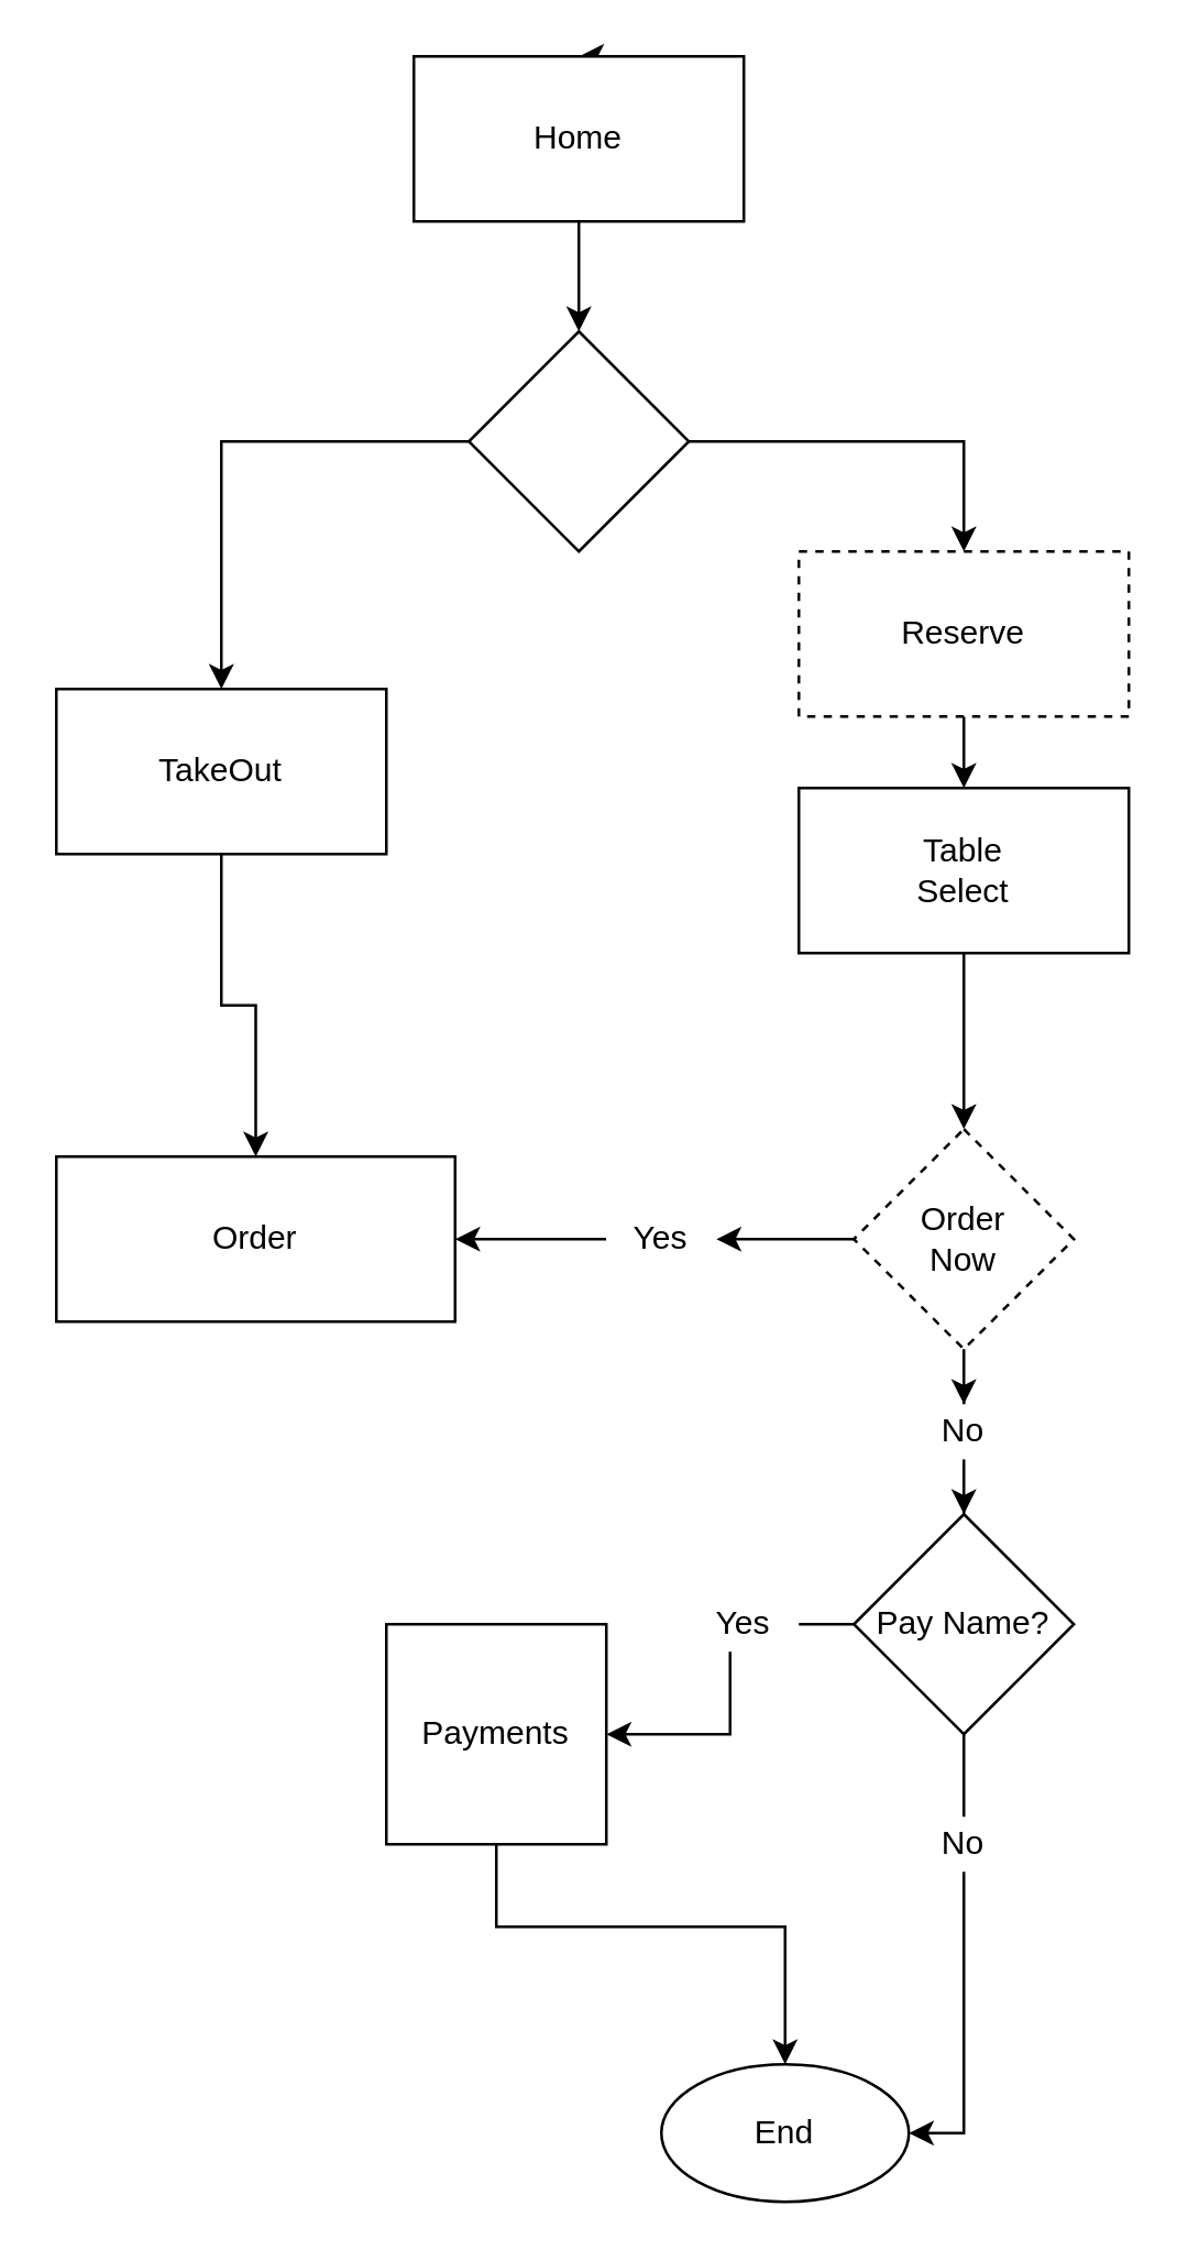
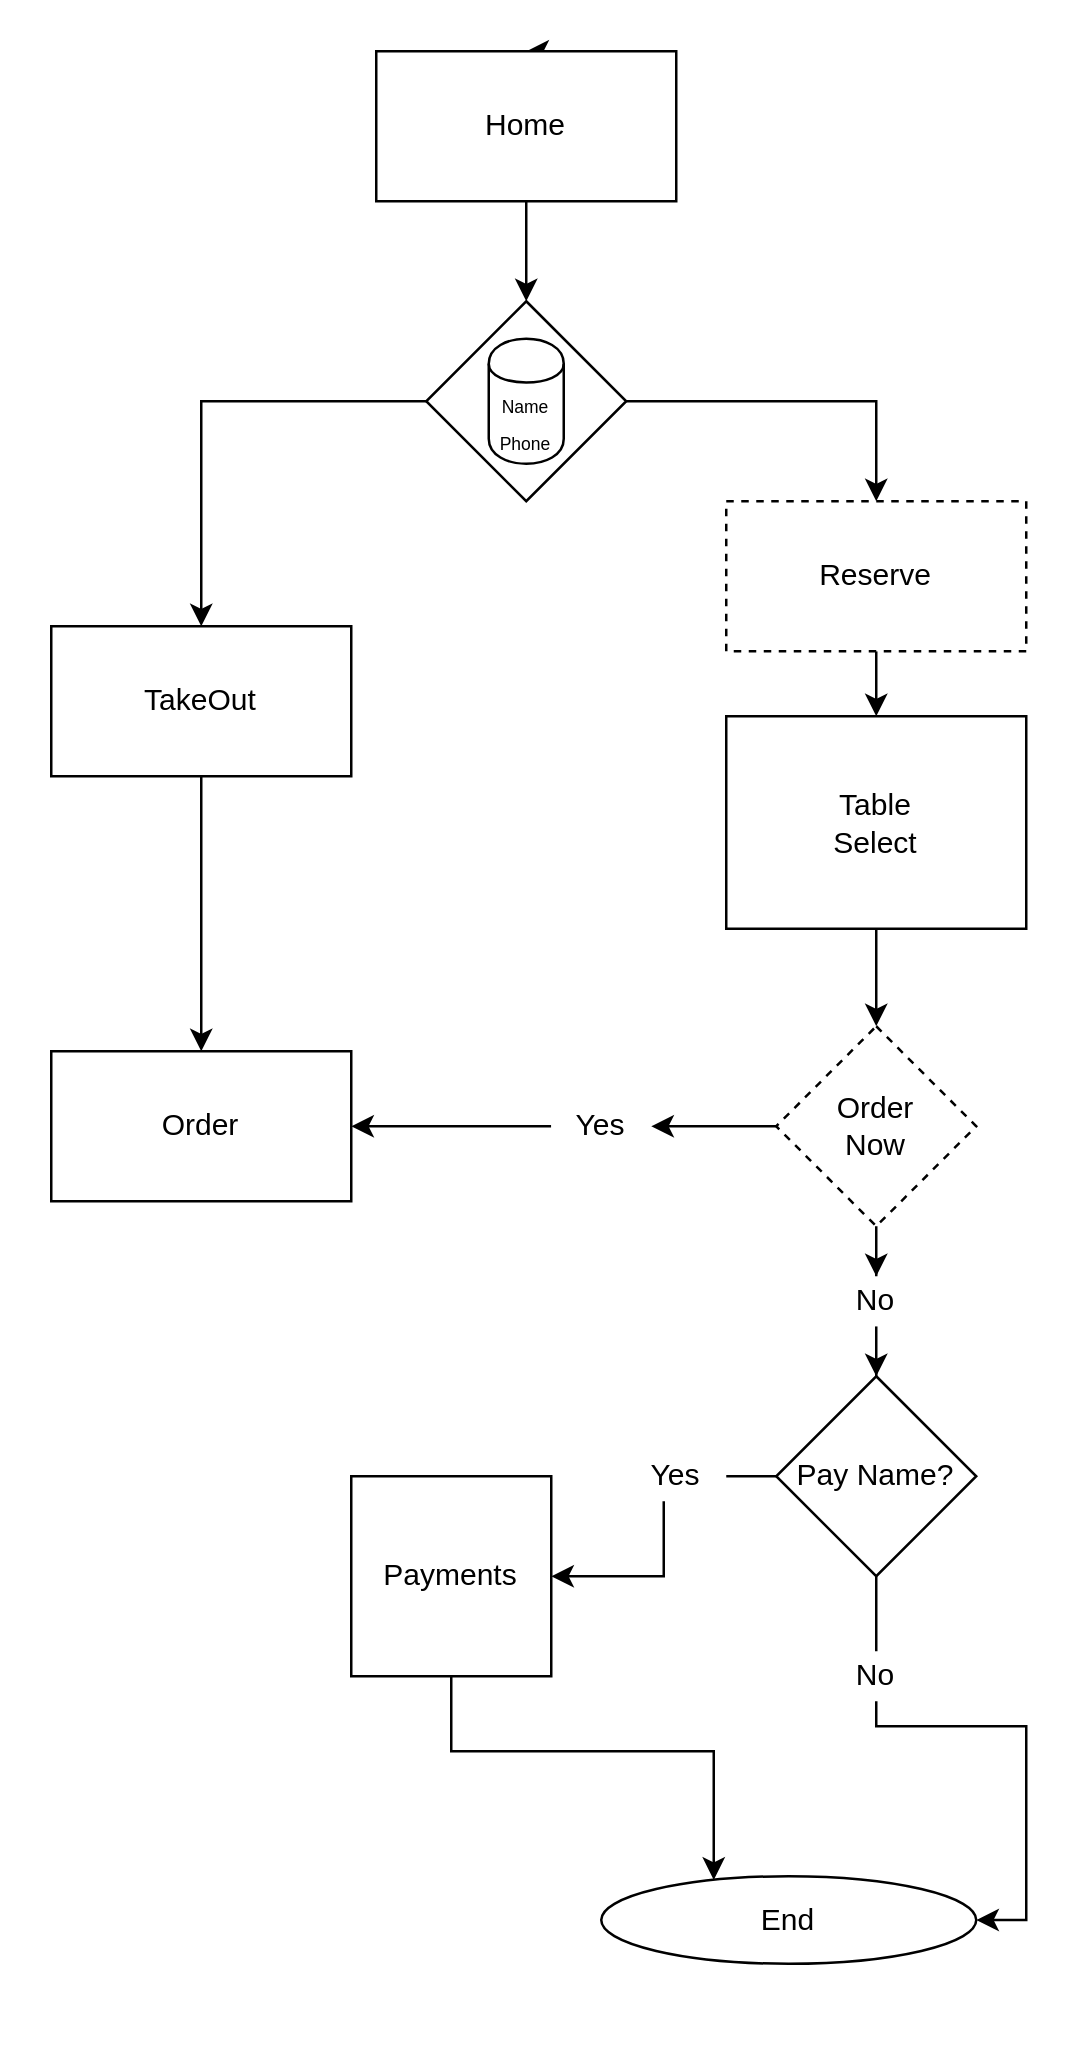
+ <mxCell id="12" value="&lt;font style=&quot;font-size: 7px&quot;&gt;Name&lt;br&gt;Phone&lt;/font&gt;&lt;br&gt;" style="shape=cylinder;whiteSpace=wrap;html=1;boundedLbl=1;backgroundOutline=1;" vertex="1" parent="1"><mxGeometry x="195" y="135" width="30" height="50" as="geometry" /></mxCell>
- <mxCell id="14" value="Table&lt;br&gt;Select&lt;br&gt;" style="rounded=0;whiteSpace=wrap;html=1;" vertex="1" parent="1"><mxGeometry x="290" y="286" width="120" height="60" as="geometry" /></mxCell>
+ <mxCell id="14" value="Table&lt;br&gt;Select&lt;br&gt;" style="rounded=0;whiteSpace=wrap;html=1;" vertex="1" parent="1"><mxGeometry x="290" y="286" width="120" height="85" as="geometry" /></mxCell>
- <mxCell id="18" value="Order" style="rounded=0;whiteSpace=wrap;html=1;" vertex="1" parent="1"><mxGeometry x="20" y="420" width="145" height="60" as="geometry" /></mxCell>
+ <mxCell id="18" value="Order" style="rounded=0;whiteSpace=wrap;html=1;" vertex="1" parent="1"><mxGeometry x="20" y="420" width="120" height="60" as="geometry" /></mxCell>
- <mxCell id="19" value="End" style="ellipse;whiteSpace=wrap;html=1;" vertex="1" parent="1"><mxGeometry x="240" y="750" width="90" height="50" as="geometry" /></mxCell>
+ <mxCell id="19" value="End" style="ellipse;whiteSpace=wrap;html=1;" vertex="1" parent="1"><mxGeometry x="240" y="750" width="150" height="35" as="geometry" /></mxCell>
